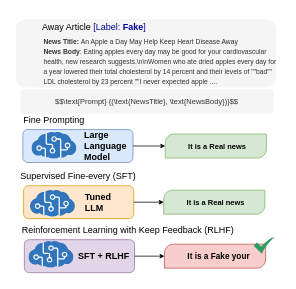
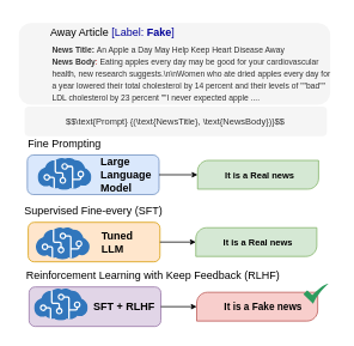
- <mxCell id="20" value="&lt;b&gt;It is a Fake your&lt;/b&gt;" style="text;html=1;align=left;verticalAlign=middle;whiteSpace=wrap;rounded=1;fontSize=11;strokeColor=none;fillColor=none;spacingLeft=4;" vertex="1" parent="1"><mxGeometry x="244" y="329" width="100" height="24" as="geometry" /></mxCell>
+ <mxCell id="20" value="&lt;b&gt;It is a Fake news&lt;/b&gt;" style="text;html=1;align=left;verticalAlign=middle;whiteSpace=wrap;rounded=1;fontSize=11;strokeColor=none;fillColor=none;spacingLeft=4;" vertex="1" parent="1"><mxGeometry x="244" y="329" width="100" height="24" as="geometry" /></mxCell>
